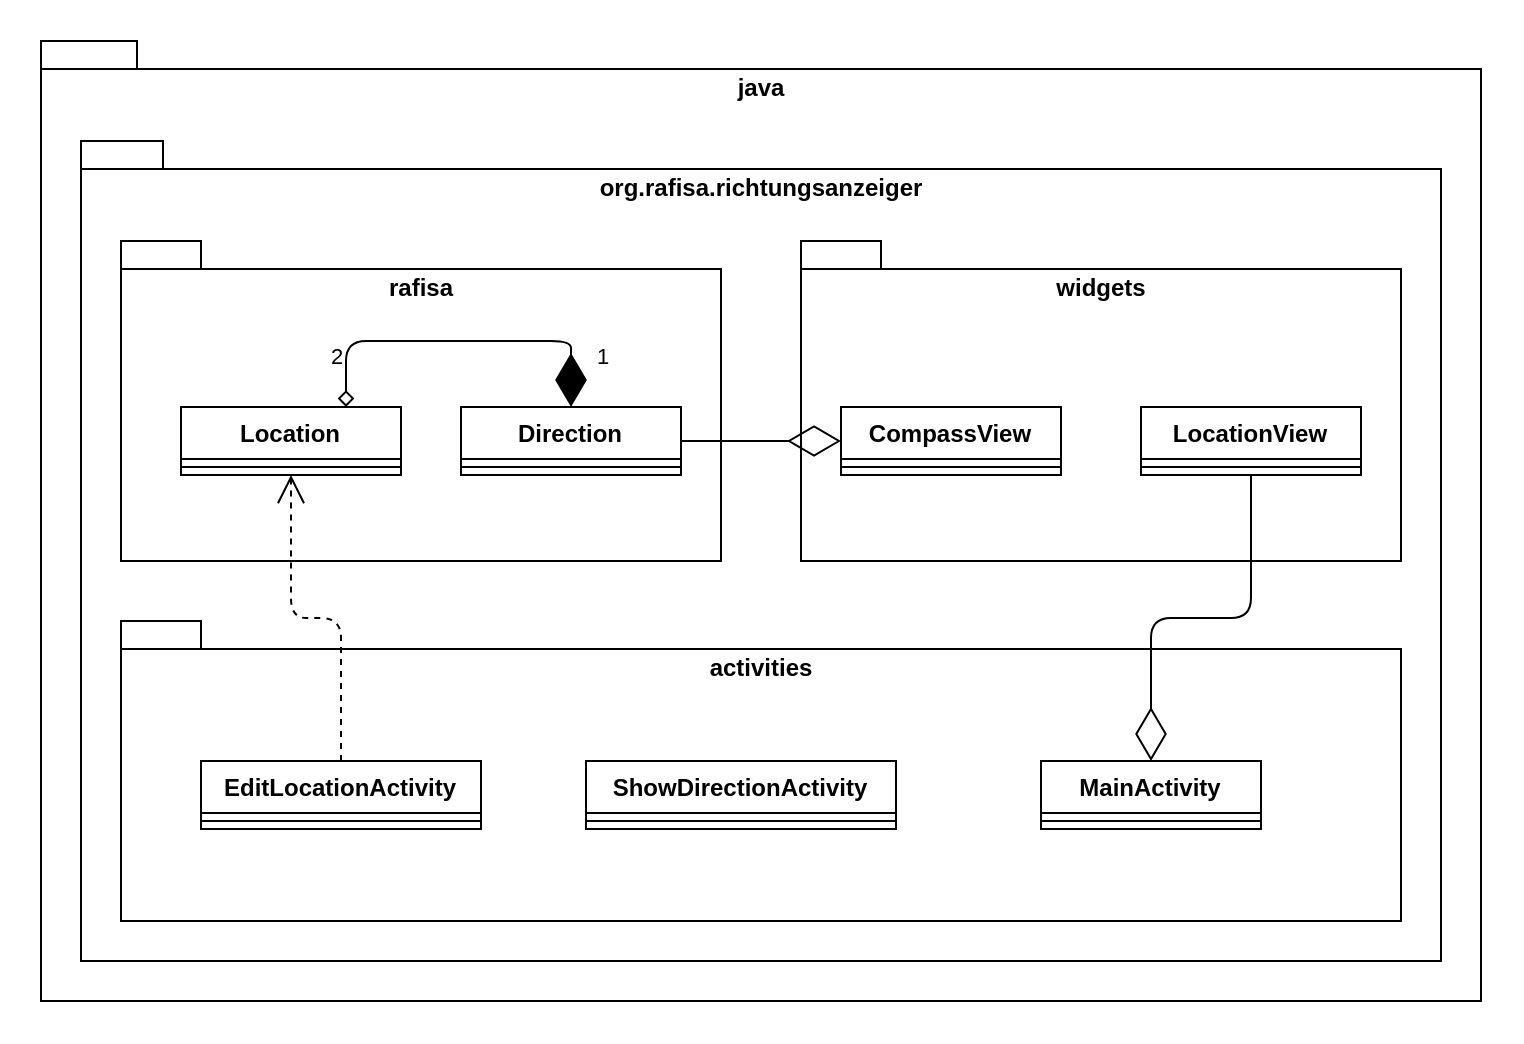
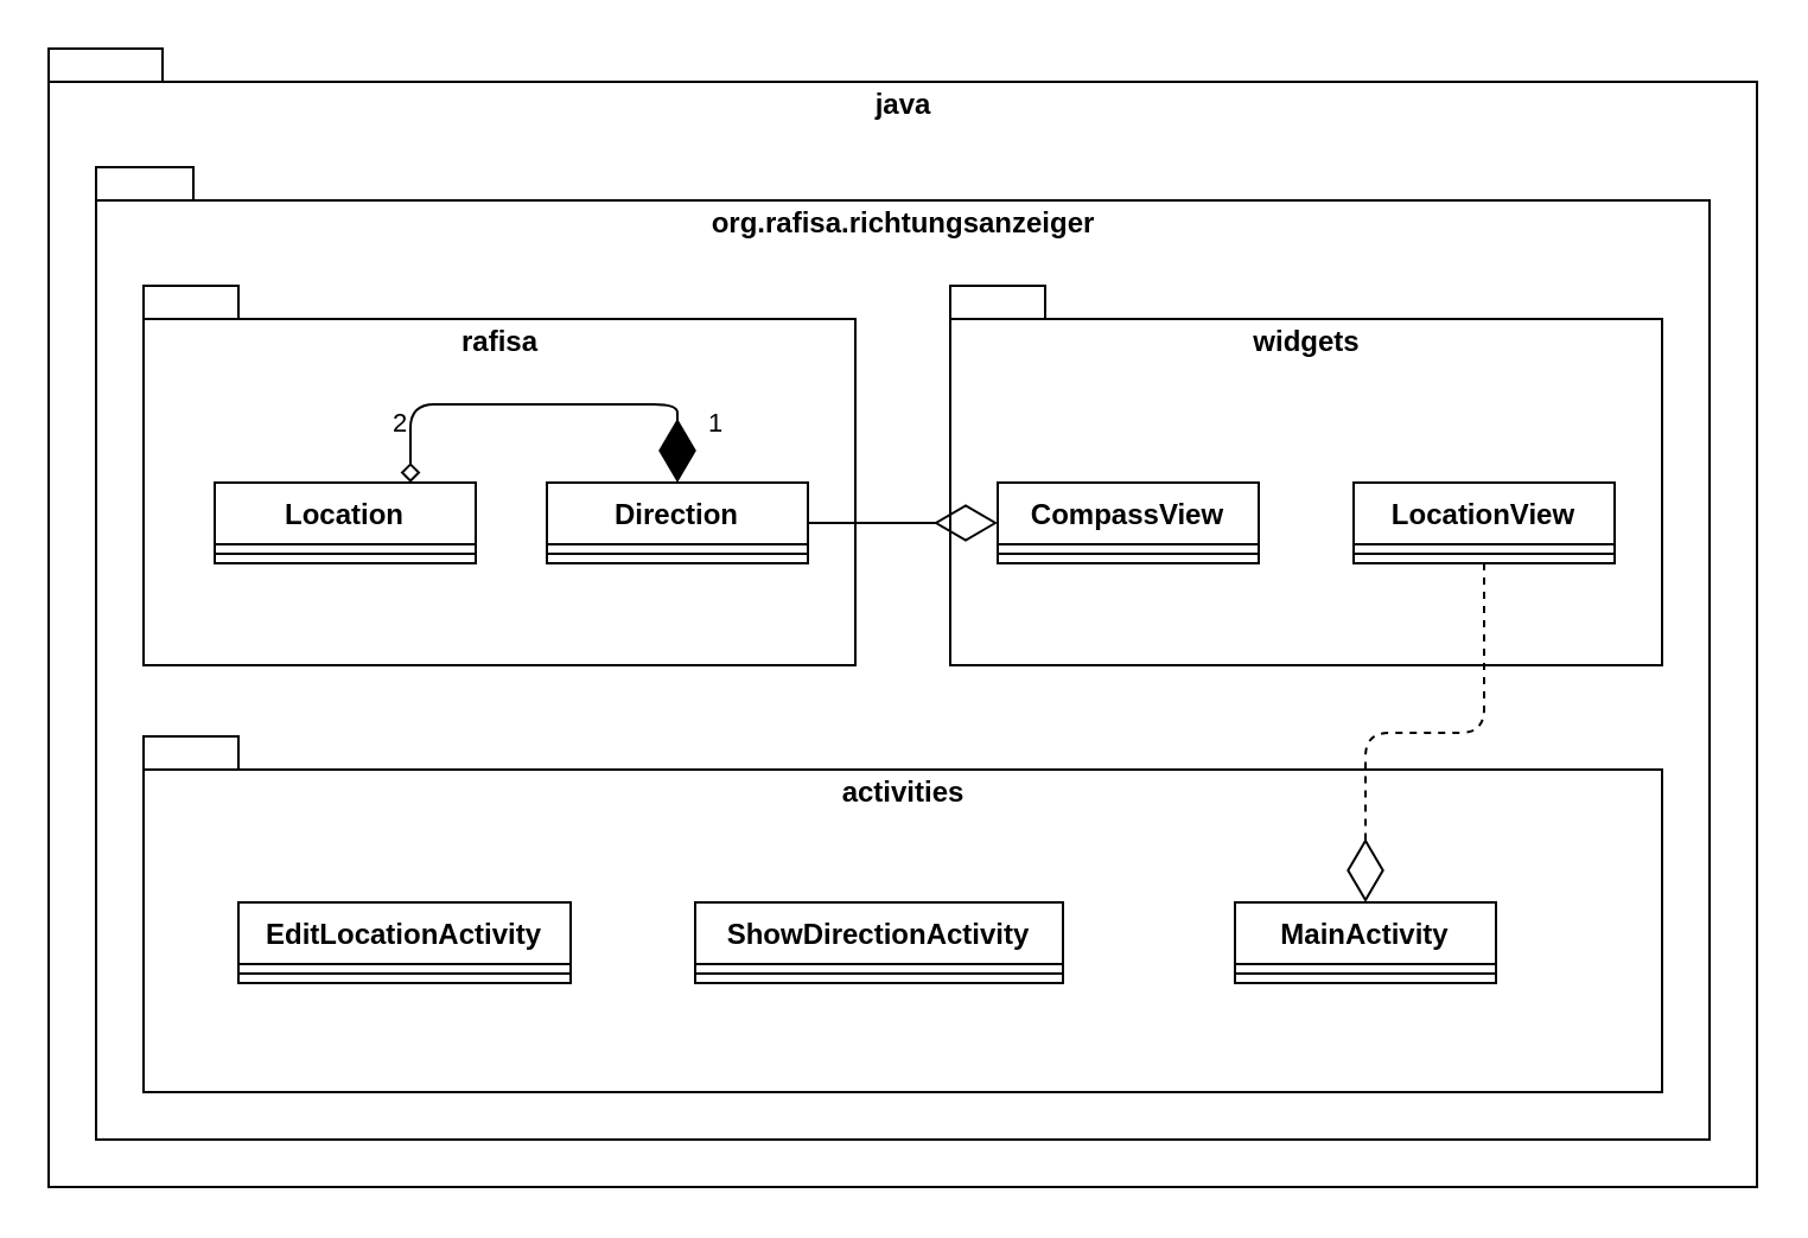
- <mxCell id="24" style="endArrow=open;endSize=12;dashed=1;html=1;fontFamily=Helvetica;fontSize=11;fontColor=#000000;align=center;strokeColor=#000000;edgeStyle=orthogonalEdgeStyle;" edge="1" parent="1" source="25" target="7"><mxGeometry relative="1" as="geometry" /></mxCell>
- <mxCell id="19" style="endArrow=diamondThin;endFill=0;endSize=24;html=1;fontFamily=Helvetica;fontSize=11;fontColor=#000000;align=center;strokeColor=#000000;edgeStyle=orthogonalEdgeStyle;" edge="1" parent="1" source="17" target="20"><mxGeometry relative="1" as="geometry" /></mxCell>
+ <mxCell id="19" style="endArrow=diamondThin;endFill=0;endSize=24;html=1;fontFamily=Helvetica;fontSize=11;fontColor=#000000;align=center;strokeColor=#000000;edgeStyle=orthogonalEdgeStyle;dashed=1;" edge="1" parent="1" source="17" target="20"><mxGeometry relative="1" as="geometry" /></mxCell>
